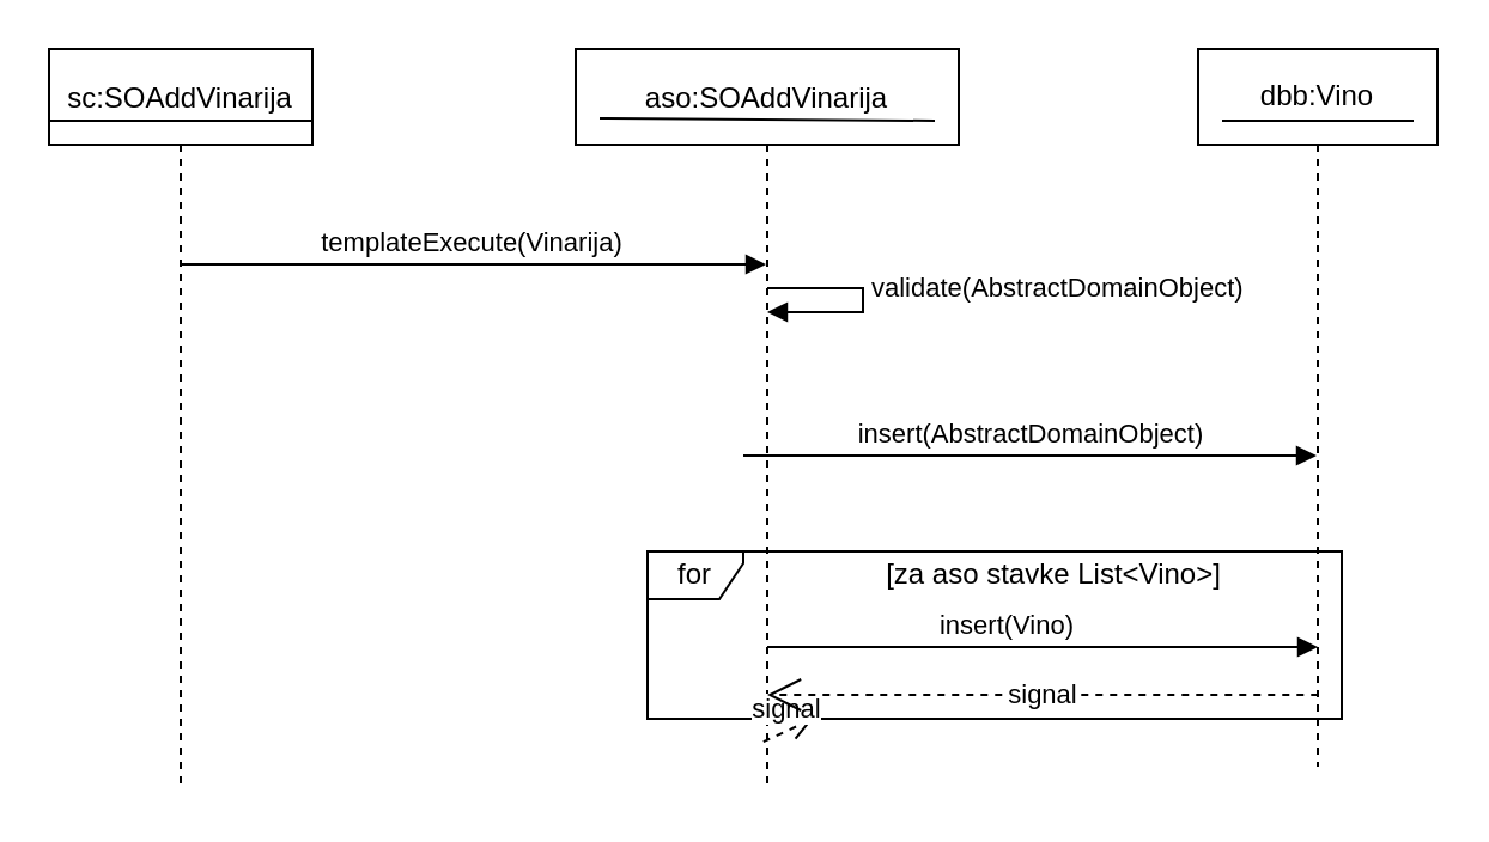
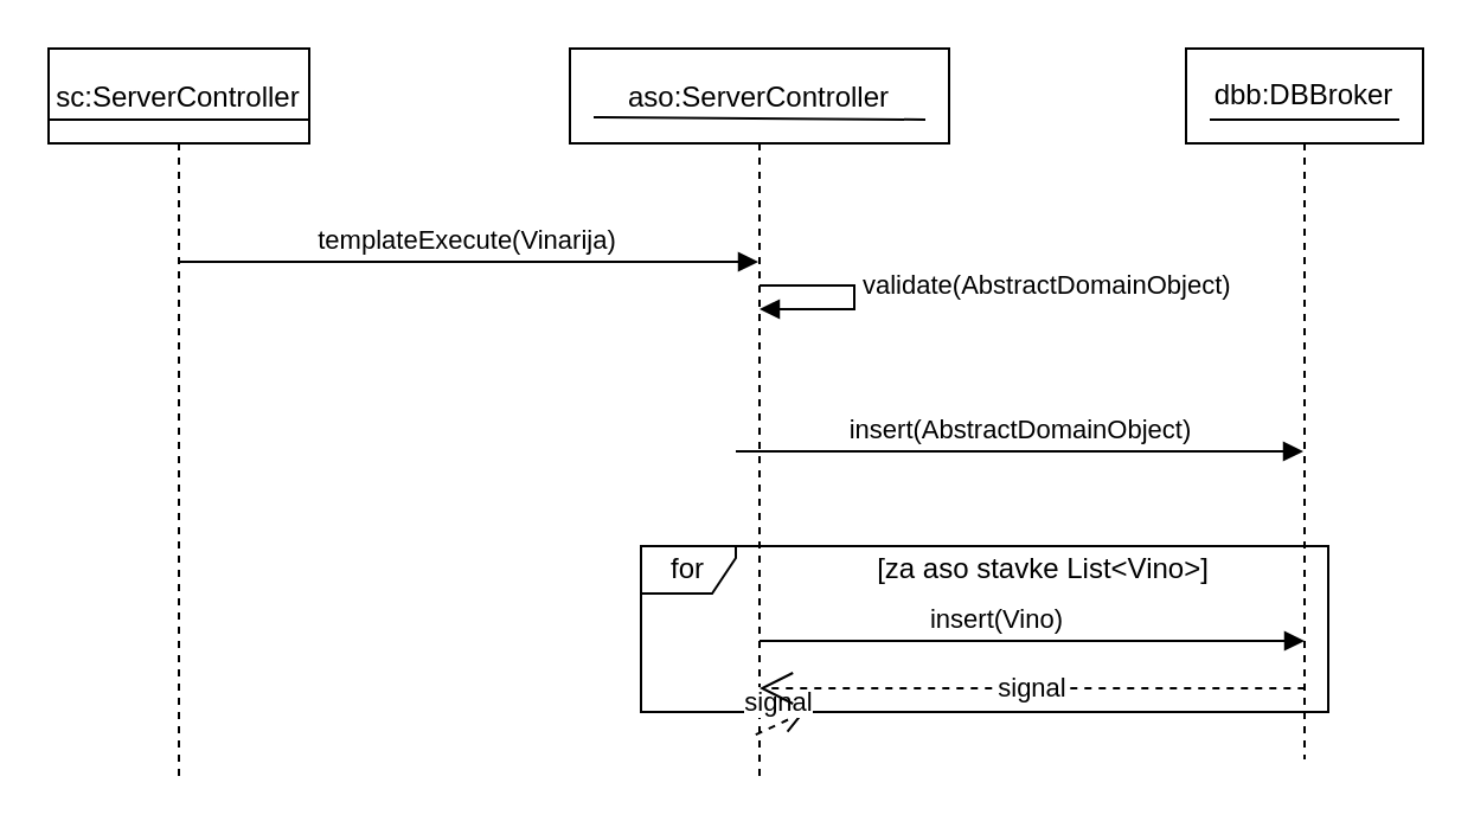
- <mxCell id="6" value="dbb:Vino" style="shape=umlLifeline;perimeter=lifelinePerimeter;whiteSpace=wrap;html=1;container=1;collapsible=0;recursiveResize=0;outlineConnect=0;" parent="1" vertex="1"><mxGeometry x="500" y="20" width="100" height="300" as="geometry" /></mxCell>
+ <mxCell id="6" value="dbb:DBBroker" style="shape=umlLifeline;perimeter=lifelinePerimeter;whiteSpace=wrap;html=1;container=1;collapsible=0;recursiveResize=0;outlineConnect=0;" parent="1" vertex="1"><mxGeometry x="500" y="20" width="100" height="300" as="geometry" /></mxCell>
- <mxCell id="2" value="sc:SOAddVinarija" style="shape=umlLifeline;perimeter=lifelinePerimeter;container=1;collapsible=0;recursiveResize=0;rounded=0;shadow=0;strokeWidth=1;" parent="1" vertex="1"><mxGeometry x="20" y="20" width="110" height="310" as="geometry" /></mxCell>
+ <mxCell id="2" value="sc:ServerController" style="shape=umlLifeline;perimeter=lifelinePerimeter;container=1;collapsible=0;recursiveResize=0;rounded=0;shadow=0;strokeWidth=1;" parent="1" vertex="1"><mxGeometry x="20" y="20" width="110" height="310" as="geometry" /></mxCell>
- <mxCell id="3" value="aso:SOAddVinarija" style="shape=umlLifeline;perimeter=lifelinePerimeter;container=1;collapsible=0;recursiveResize=0;rounded=0;shadow=0;strokeWidth=1;" parent="1" vertex="1"><mxGeometry x="240" y="20" width="160" height="310" as="geometry" /></mxCell>
+ <mxCell id="3" value="aso:ServerController" style="shape=umlLifeline;perimeter=lifelinePerimeter;container=1;collapsible=0;recursiveResize=0;rounded=0;shadow=0;strokeWidth=1;" parent="1" vertex="1"><mxGeometry x="240" y="20" width="160" height="310" as="geometry" /></mxCell>
